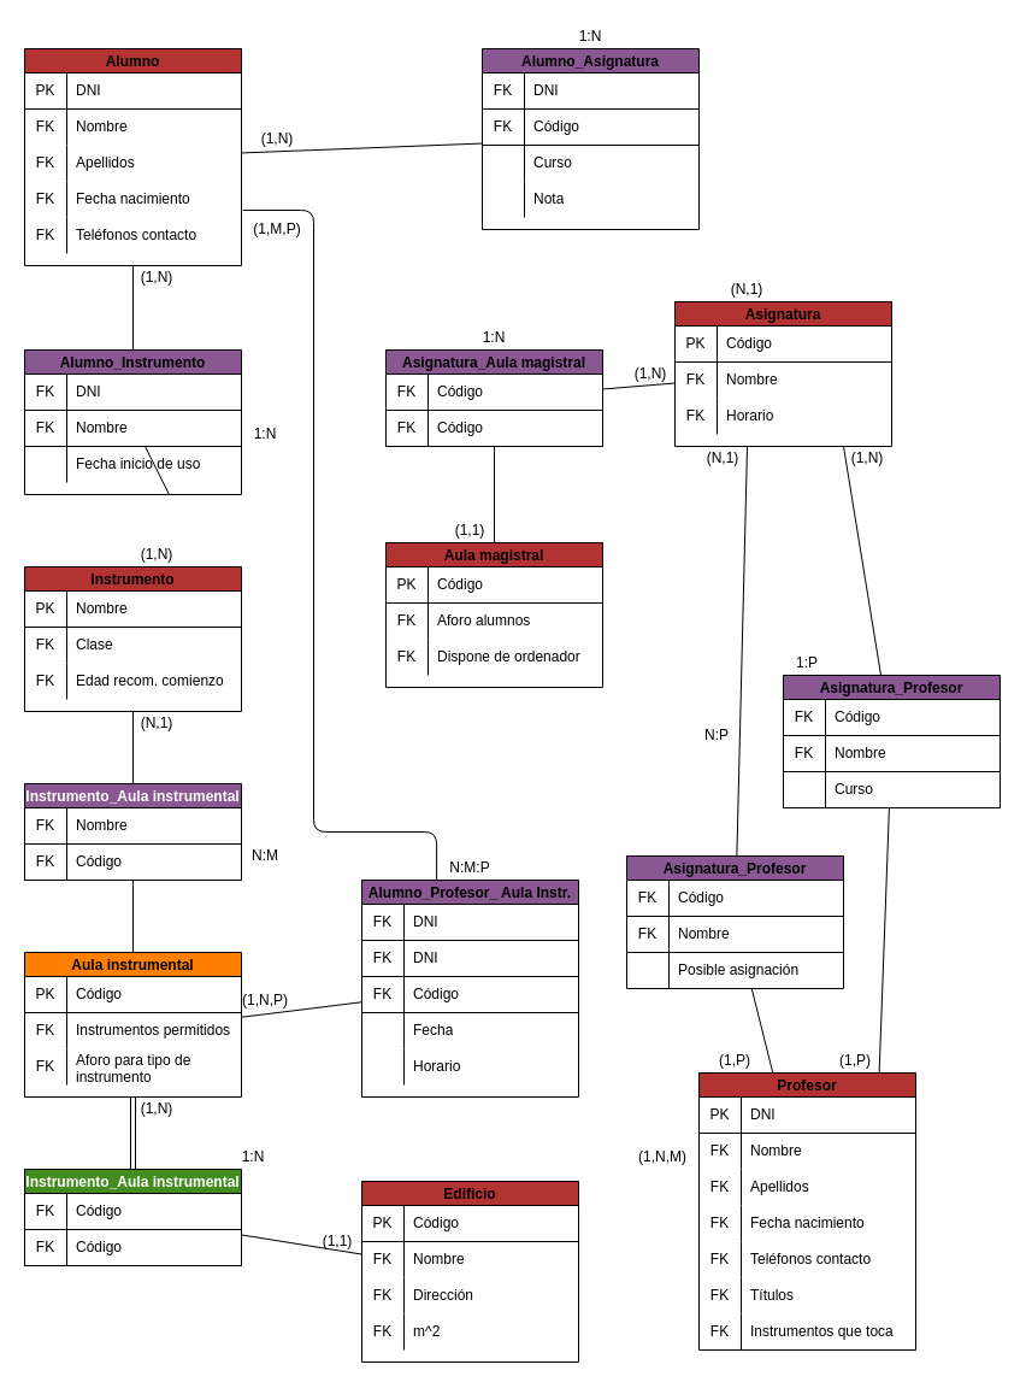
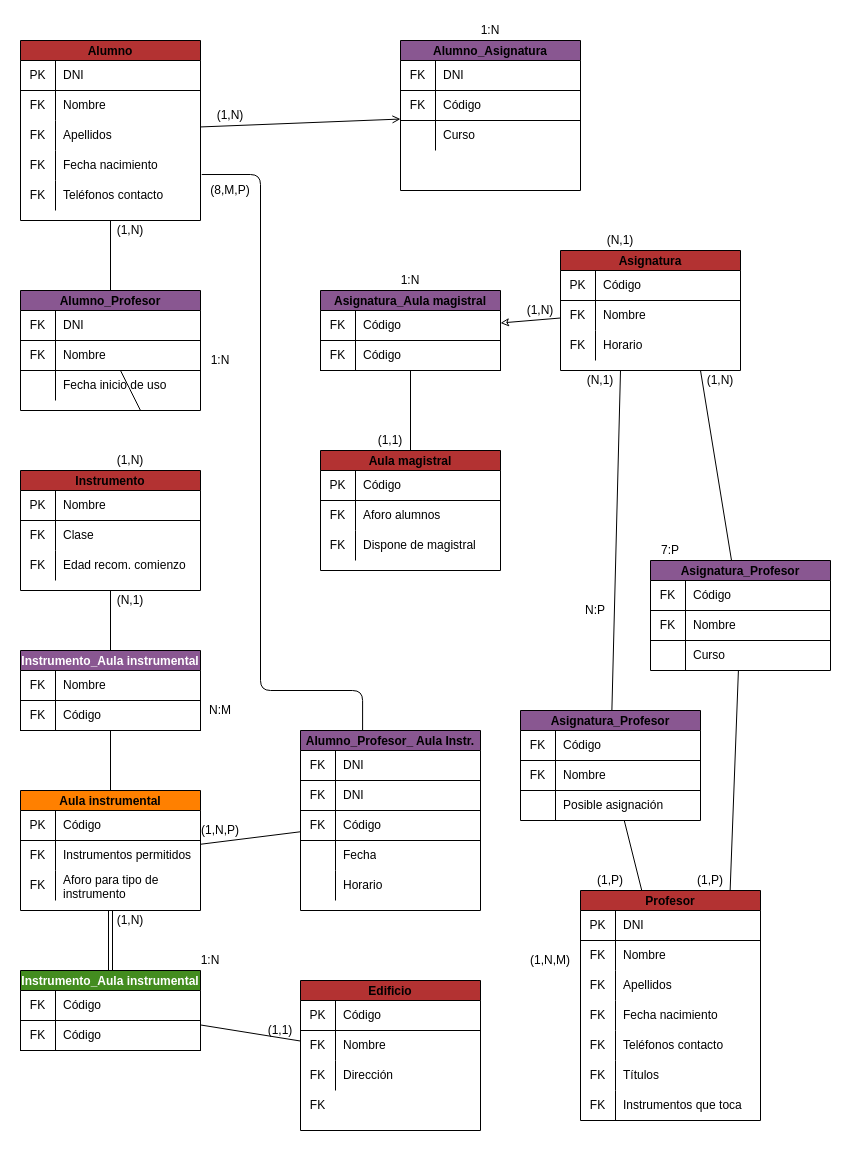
- <mxCell id="3" style="edgeStyle=none;html=1;fontColor=#000000;endArrow=none;endFill=0;" edge="1" parent="1" source="4" target="175"><mxGeometry relative="1" as="geometry" /></mxCell>
+ <mxCell id="3" style="edgeStyle=none;html=1;fontColor=#000000;endArrow=open;endFill=0;" edge="1" parent="1" source="4" target="175"><mxGeometry relative="1" as="geometry" /></mxCell>
- <mxCell id="187" value="&lt;span style=&quot;text-align: center&quot;&gt;Nota&lt;/span&gt;" style="shape=partialRectangle;html=1;whiteSpace=wrap;connectable=0;fillColor=none;top=0;left=0;bottom=0;right=0;align=left;spacingLeft=6;overflow=hidden;pointerEvents=1;" vertex="1" parent="185"><mxGeometry x="35" width="145" height="30" as="geometry" /></mxCell>
- <mxCell id="134" value="(1,M,P)" style="text;html=1;strokeColor=none;fillColor=none;align=center;verticalAlign=middle;whiteSpace=wrap;rounded=0;" vertex="1" parent="1"><mxGeometry x="210" y="180" width="40" height="20" as="geometry" /></mxCell>
+ <mxCell id="134" value="(8,M,P)" style="text;html=1;strokeColor=none;fillColor=none;align=center;verticalAlign=middle;whiteSpace=wrap;rounded=0;" vertex="1" parent="1"><mxGeometry x="210" y="180" width="40" height="20" as="geometry" /></mxCell>
- <mxCell id="21" value="Alumno_Instrumento" style="shape=table;startSize=20;container=1;collapsible=0;childLayout=tableLayout;fixedRows=1;rowLines=0;fontStyle=1;align=center;pointerEvents=1;fillColor=#895791;" vertex="1" parent="1"><mxGeometry x="20" y="290" width="180" height="120" as="geometry" /></mxCell>
+ <mxCell id="21" value="Alumno_Profesor" style="shape=table;startSize=20;container=1;collapsible=0;childLayout=tableLayout;fixedRows=1;rowLines=0;fontStyle=1;align=center;pointerEvents=1;fillColor=#895791;" vertex="1" parent="1"><mxGeometry x="20" y="290" width="180" height="120" as="geometry" /></mxCell>
- <mxCell id="161" style="edgeStyle=none;html=1;fontColor=#000000;endArrow=none;endFill=0;" edge="1" parent="1" source="162" target="191"><mxGeometry relative="1" as="geometry" /></mxCell>
+ <mxCell id="161" style="edgeStyle=none;html=1;fontColor=#000000;endArrow=classic;endFill=0;" edge="1" parent="1" source="162" target="191"><mxGeometry relative="1" as="geometry" /></mxCell>
- <mxCell id="208" value="&lt;span style=&quot;text-align: center&quot;&gt;Dispone de ordenador&lt;/span&gt;" style="shape=partialRectangle;html=1;whiteSpace=wrap;connectable=0;fillColor=none;top=0;left=0;bottom=0;right=0;align=left;spacingLeft=6;overflow=hidden;pointerEvents=1;" vertex="1" parent="206"><mxGeometry x="35" width="145" height="30" as="geometry" /></mxCell>
+ <mxCell id="208" value="&lt;span style=&quot;text-align: center&quot;&gt;Dispone de magistral&lt;/span&gt;" style="shape=partialRectangle;html=1;whiteSpace=wrap;connectable=0;fillColor=none;top=0;left=0;bottom=0;right=0;align=left;spacingLeft=6;overflow=hidden;pointerEvents=1;" vertex="1" parent="206"><mxGeometry x="35" width="145" height="30" as="geometry" /></mxCell>
- <mxCell id="149" value="1:P" style="text;html=1;strokeColor=none;fillColor=none;align=center;verticalAlign=middle;whiteSpace=wrap;rounded=0;" vertex="1" parent="1"><mxGeometry x="650" y="540" width="40" height="20" as="geometry" /></mxCell>
+ <mxCell id="149" value="7:P" style="text;html=1;strokeColor=none;fillColor=none;align=center;verticalAlign=middle;whiteSpace=wrap;rounded=0;" vertex="1" parent="1"><mxGeometry x="650" y="540" width="40" height="20" as="geometry" /></mxCell>
- <mxCell id="92" value="N:M:P" style="text;html=1;strokeColor=none;fillColor=none;align=center;verticalAlign=middle;whiteSpace=wrap;rounded=0;" vertex="1" parent="1"><mxGeometry x="370" y="710" width="40" height="20" as="geometry" /></mxCell>
- <mxCell id="89" value="&lt;span style=&quot;text-align: center&quot;&gt;m^2&lt;/span&gt;" style="shape=partialRectangle;html=1;whiteSpace=wrap;connectable=0;fillColor=none;top=0;left=0;bottom=0;right=0;align=left;spacingLeft=6;overflow=hidden;pointerEvents=1;" vertex="1" parent="87"><mxGeometry x="35" width="145" height="30" as="geometry" /></mxCell>
